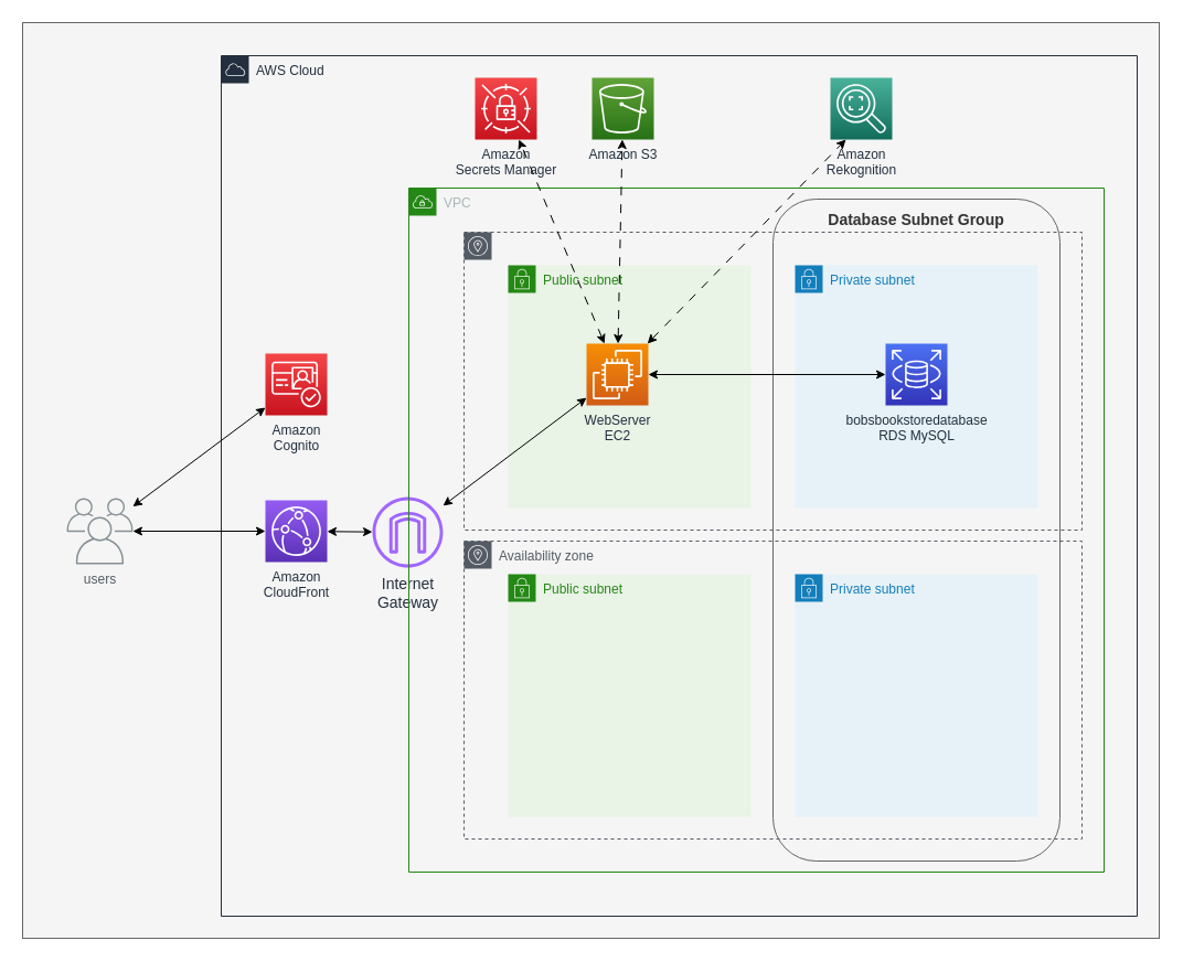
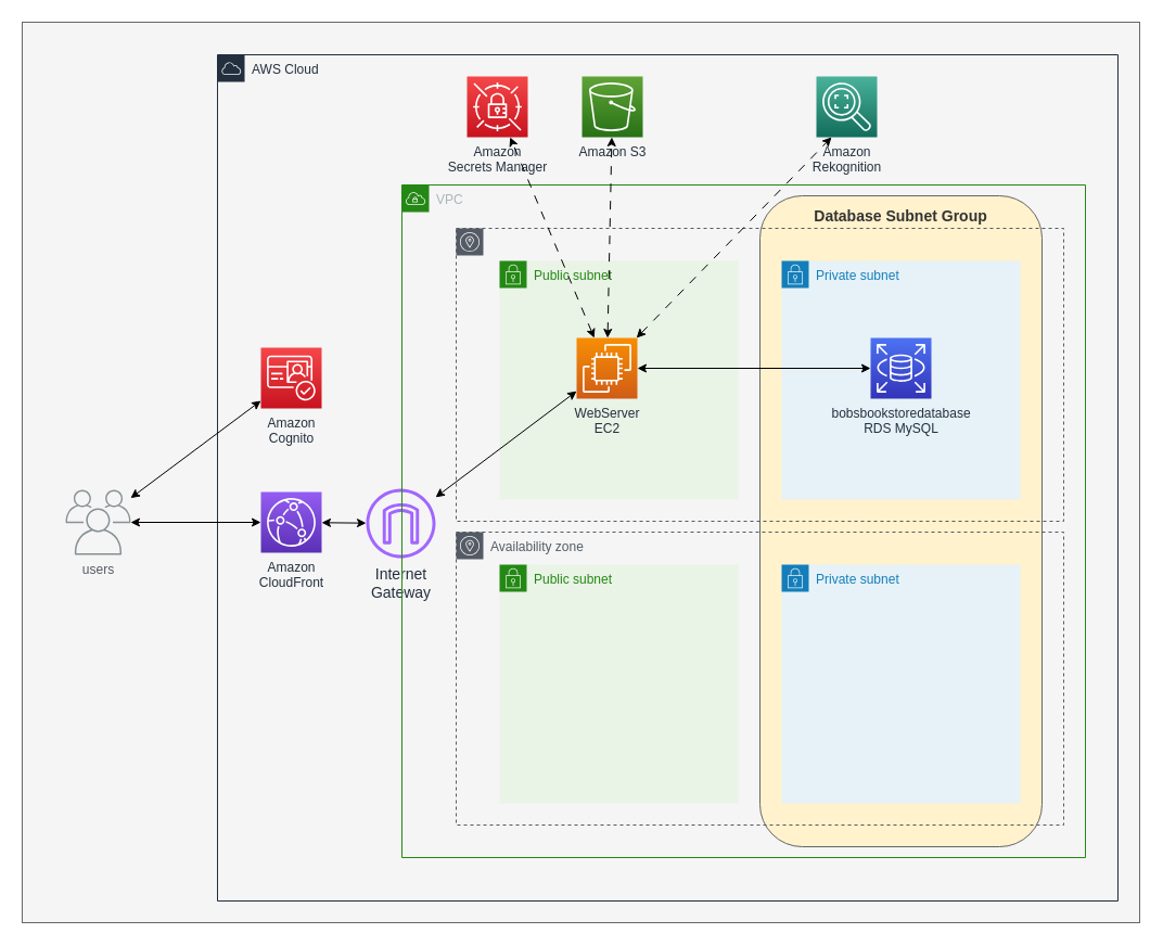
- <mxCell id="12" value="&lt;div&gt;&lt;br&gt;&lt;/div&gt;&lt;div style=&quot;font-size: 14px;&quot;&gt;&lt;b&gt;Database Subnet Group&lt;/b&gt;&lt;/div&gt;&lt;div&gt;&lt;br&gt;&lt;/div&gt;&lt;div&gt;&lt;br&gt;&lt;/div&gt;&lt;div&gt;&lt;br&gt;&lt;/div&gt;&lt;div&gt;&lt;br&gt;&lt;/div&gt;&lt;div&gt;&lt;br&gt;&lt;/div&gt;&lt;div&gt;&lt;br&gt;&lt;/div&gt;&lt;div&gt;&lt;br&gt;&lt;/div&gt;&lt;div&gt;&lt;br&gt;&lt;/div&gt;&lt;div&gt;&lt;br&gt;&lt;/div&gt;&lt;div&gt;&lt;br&gt;&lt;/div&gt;&lt;div&gt;&lt;br&gt;&lt;/div&gt;&lt;div&gt;&lt;br&gt;&lt;/div&gt;&lt;div&gt;&lt;br&gt;&lt;/div&gt;&lt;div&gt;&lt;br&gt;&lt;/div&gt;&lt;div&gt;&lt;br&gt;&lt;/div&gt;&lt;div&gt;&lt;br&gt;&lt;/div&gt;&lt;div&gt;&lt;br&gt;&lt;/div&gt;&lt;div&gt;&lt;br&gt;&lt;/div&gt;&lt;div&gt;&lt;br&gt;&lt;/div&gt;&lt;div&gt;&lt;br&gt;&lt;/div&gt;&lt;div&gt;&lt;br&gt;&lt;/div&gt;&lt;div&gt;&lt;br&gt;&lt;/div&gt;&lt;div&gt;&lt;br&gt;&lt;/div&gt;&lt;div&gt;&lt;br&gt;&lt;/div&gt;&lt;div&gt;&lt;br&gt;&lt;/div&gt;&lt;div&gt;&lt;br&gt;&lt;/div&gt;&lt;div&gt;&lt;br&gt;&lt;/div&gt;&lt;div&gt;&lt;br&gt;&lt;/div&gt;&lt;div&gt;&lt;br&gt;&lt;/div&gt;&lt;div&gt;&lt;br&gt;&lt;/div&gt;&lt;div&gt;&lt;br&gt;&lt;/div&gt;&lt;div&gt;&lt;br&gt;&lt;/div&gt;&lt;div&gt;&lt;br&gt;&lt;/div&gt;&lt;div&gt;&lt;br&gt;&lt;/div&gt;&lt;div&gt;&lt;br&gt;&lt;/div&gt;&lt;div&gt;&lt;br&gt;&lt;/div&gt;&lt;div&gt;&lt;br&gt;&lt;/div&gt;&lt;div&gt;&lt;br&gt;&lt;/div&gt;&lt;div&gt;&lt;br&gt;&lt;/div&gt;&lt;div&gt;&lt;br&gt;&lt;/div&gt;" style="rounded=1;whiteSpace=wrap;html=1;fillColor=#f5f5f5;fontColor=#333333;strokeColor=#666666;" parent="1" vertex="1"><mxGeometry x="700" y="180" width="260" height="600" as="geometry" /></mxCell>
+ <mxCell id="12" value="&lt;div&gt;&lt;br&gt;&lt;/div&gt;&lt;div style=&quot;font-size: 14px;&quot;&gt;&lt;b&gt;Database Subnet Group&lt;/b&gt;&lt;/div&gt;&lt;div&gt;&lt;br&gt;&lt;/div&gt;&lt;div&gt;&lt;br&gt;&lt;/div&gt;&lt;div&gt;&lt;br&gt;&lt;/div&gt;&lt;div&gt;&lt;br&gt;&lt;/div&gt;&lt;div&gt;&lt;br&gt;&lt;/div&gt;&lt;div&gt;&lt;br&gt;&lt;/div&gt;&lt;div&gt;&lt;br&gt;&lt;/div&gt;&lt;div&gt;&lt;br&gt;&lt;/div&gt;&lt;div&gt;&lt;br&gt;&lt;/div&gt;&lt;div&gt;&lt;br&gt;&lt;/div&gt;&lt;div&gt;&lt;br&gt;&lt;/div&gt;&lt;div&gt;&lt;br&gt;&lt;/div&gt;&lt;div&gt;&lt;br&gt;&lt;/div&gt;&lt;div&gt;&lt;br&gt;&lt;/div&gt;&lt;div&gt;&lt;br&gt;&lt;/div&gt;&lt;div&gt;&lt;br&gt;&lt;/div&gt;&lt;div&gt;&lt;br&gt;&lt;/div&gt;&lt;div&gt;&lt;br&gt;&lt;/div&gt;&lt;div&gt;&lt;br&gt;&lt;/div&gt;&lt;div&gt;&lt;br&gt;&lt;/div&gt;&lt;div&gt;&lt;br&gt;&lt;/div&gt;&lt;div&gt;&lt;br&gt;&lt;/div&gt;&lt;div&gt;&lt;br&gt;&lt;/div&gt;&lt;div&gt;&lt;br&gt;&lt;/div&gt;&lt;div&gt;&lt;br&gt;&lt;/div&gt;&lt;div&gt;&lt;br&gt;&lt;/div&gt;&lt;div&gt;&lt;br&gt;&lt;/div&gt;&lt;div&gt;&lt;br&gt;&lt;/div&gt;&lt;div&gt;&lt;br&gt;&lt;/div&gt;&lt;div&gt;&lt;br&gt;&lt;/div&gt;&lt;div&gt;&lt;br&gt;&lt;/div&gt;&lt;div&gt;&lt;br&gt;&lt;/div&gt;&lt;div&gt;&lt;br&gt;&lt;/div&gt;&lt;div&gt;&lt;br&gt;&lt;/div&gt;&lt;div&gt;&lt;br&gt;&lt;/div&gt;&lt;div&gt;&lt;br&gt;&lt;/div&gt;&lt;div&gt;&lt;br&gt;&lt;/div&gt;&lt;div&gt;&lt;br&gt;&lt;/div&gt;&lt;div&gt;&lt;br&gt;&lt;/div&gt;&lt;div&gt;&lt;br&gt;&lt;/div&gt;" style="rounded=1;whiteSpace=wrap;html=1;fillColor=#fff2cc;fontColor=#333333;strokeColor=#666666;" parent="1" vertex="1"><mxGeometry x="700" y="180" width="260" height="600" as="geometry" /></mxCell>
